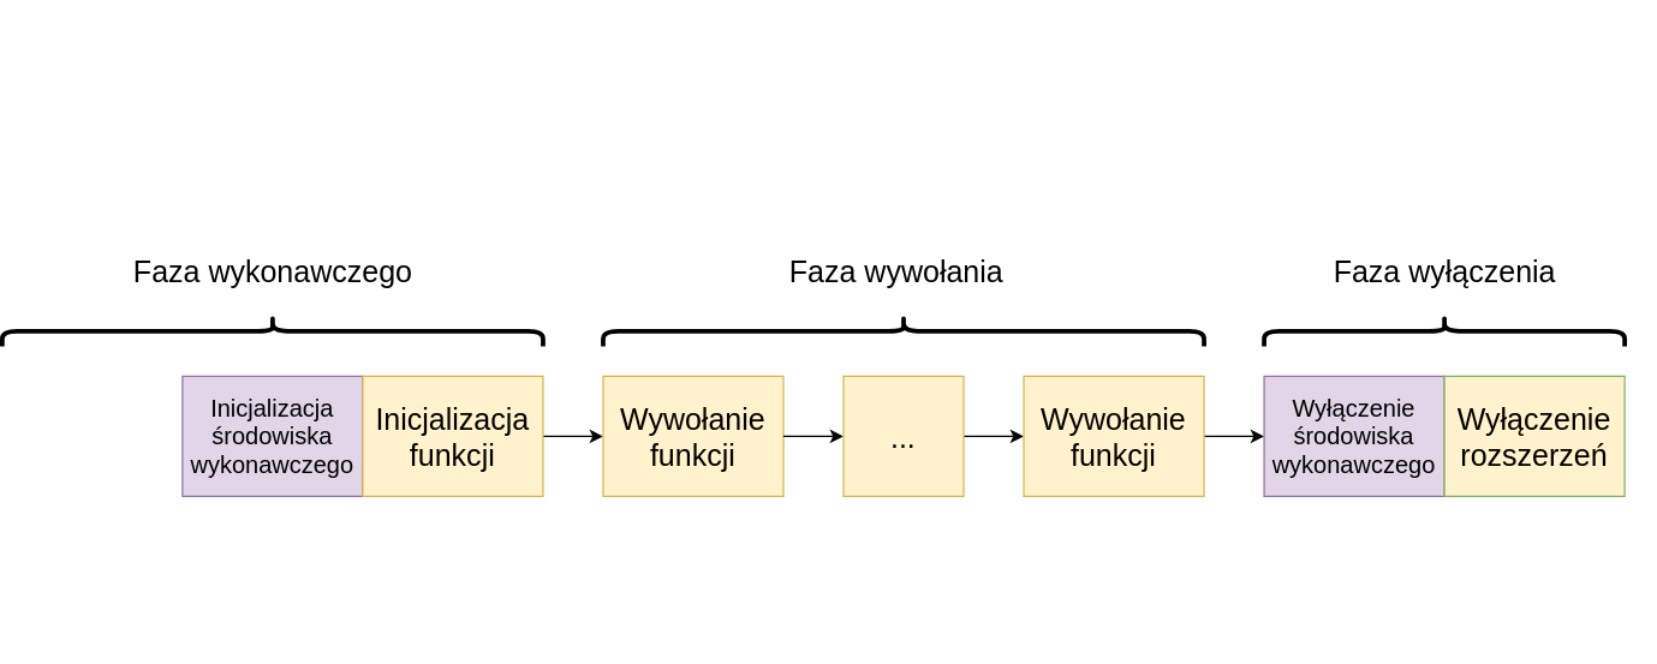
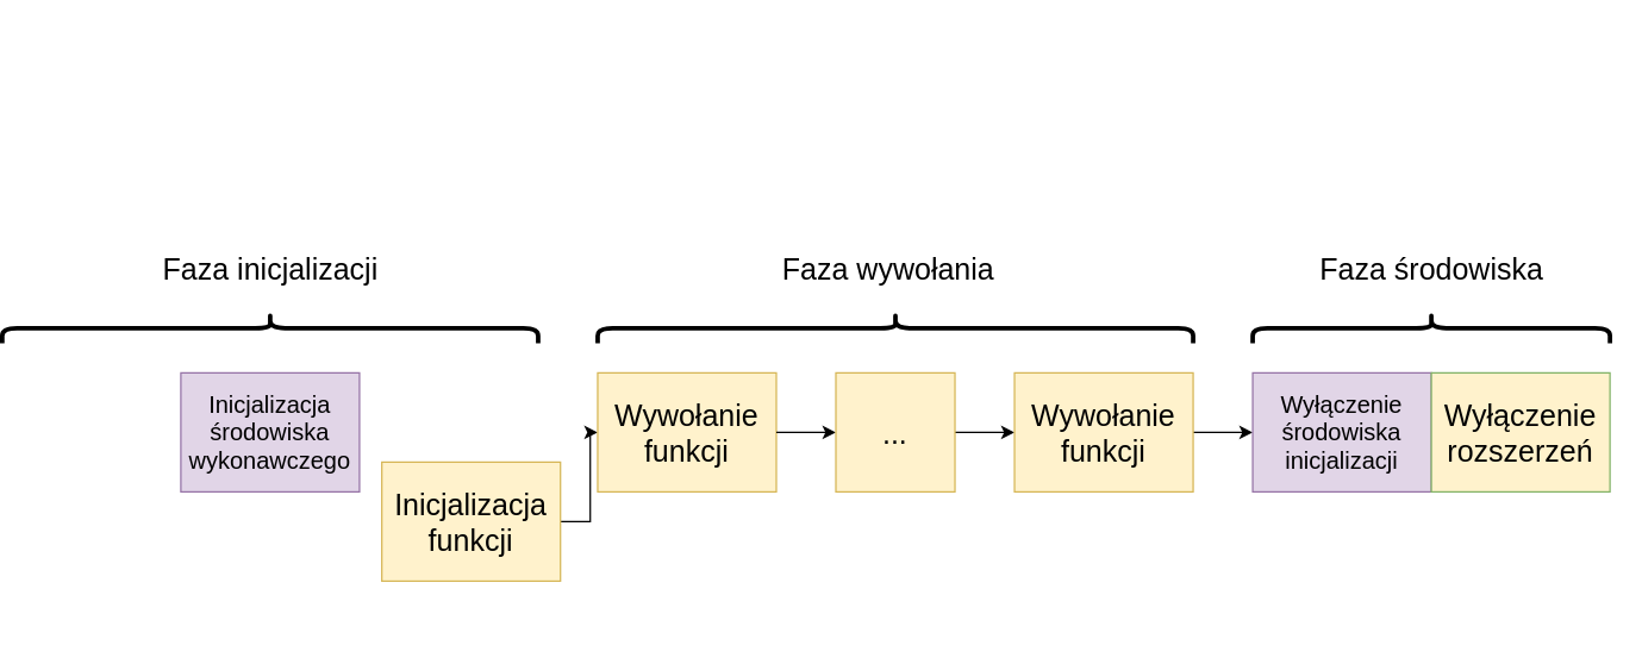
- <mxCell id="14" value="&lt;font style=&quot;font-size: 20px;&quot;&gt;Faza wykonawczego&lt;/font&gt;" style="text;html=1;align=center;verticalAlign=middle;resizable=0;points=[];autosize=1;strokeColor=none;fillColor=none;" vertex="1" parent="1"><mxGeometry x="20" y="160" width="170" height="40" as="geometry" /></mxCell>
+ <mxCell id="14" value="&lt;font style=&quot;font-size: 20px;&quot;&gt;Faza inicjalizacji&lt;/font&gt;" style="text;html=1;align=center;verticalAlign=middle;resizable=0;points=[];autosize=1;strokeColor=none;fillColor=none;" vertex="1" parent="1"><mxGeometry x="20" y="160" width="170" height="40" as="geometry" /></mxCell>
- <mxCell id="16" value="&lt;span style=&quot;font-size: 20px;&quot;&gt;Faza wyłączenia&lt;/span&gt;" style="text;html=1;align=center;verticalAlign=middle;resizable=0;points=[];autosize=1;strokeColor=none;fillColor=none;" vertex="1" parent="1"><mxGeometry x="800" y="160" width="170" height="40" as="geometry" /></mxCell>
+ <mxCell id="16" value="&lt;span style=&quot;font-size: 20px;&quot;&gt;Faza środowiska&lt;/span&gt;" style="text;html=1;align=center;verticalAlign=middle;resizable=0;points=[];autosize=1;strokeColor=none;fillColor=none;" vertex="1" parent="1"><mxGeometry x="800" y="160" width="170" height="40" as="geometry" /></mxCell>
- <mxCell id="4" value="&lt;font style=&quot;font-size: 20px;&quot;&gt;Inicjalizacja funkcji&lt;/font&gt;" style="rounded=0;whiteSpace=wrap;html=1;fillColor=#fff2cc;strokeColor=#d6b656;" vertex="1" parent="1"><mxGeometry x="165" y="250" width="120" height="80" as="geometry" /></mxCell>
+ <mxCell id="4" value="&lt;font style=&quot;font-size: 20px;&quot;&gt;Inicjalizacja funkcji&lt;/font&gt;" style="rounded=0;whiteSpace=wrap;html=1;fillColor=#fff2cc;strokeColor=#d6b656;" vertex="1" parent="1"><mxGeometry x="180" y="310" width="120" height="80" as="geometry" /></mxCell>
- <mxCell id="9" value="&lt;font style=&quot;font-size: 16px;&quot;&gt;Wyłączenie środowiska wykonawczego&lt;/font&gt;" style="rounded=0;whiteSpace=wrap;html=1;fillColor=#e1d5e7;strokeColor=#9673a6;" vertex="1" parent="1"><mxGeometry x="765" y="250" width="120" height="80" as="geometry" /></mxCell>
+ <mxCell id="9" value="&lt;font style=&quot;font-size: 16px;&quot;&gt;Wyłączenie środowiska inicjalizacji&lt;/font&gt;" style="rounded=0;whiteSpace=wrap;html=1;fillColor=#e1d5e7;strokeColor=#9673a6;" vertex="1" parent="1"><mxGeometry x="765" y="250" width="120" height="80" as="geometry" /></mxCell>
